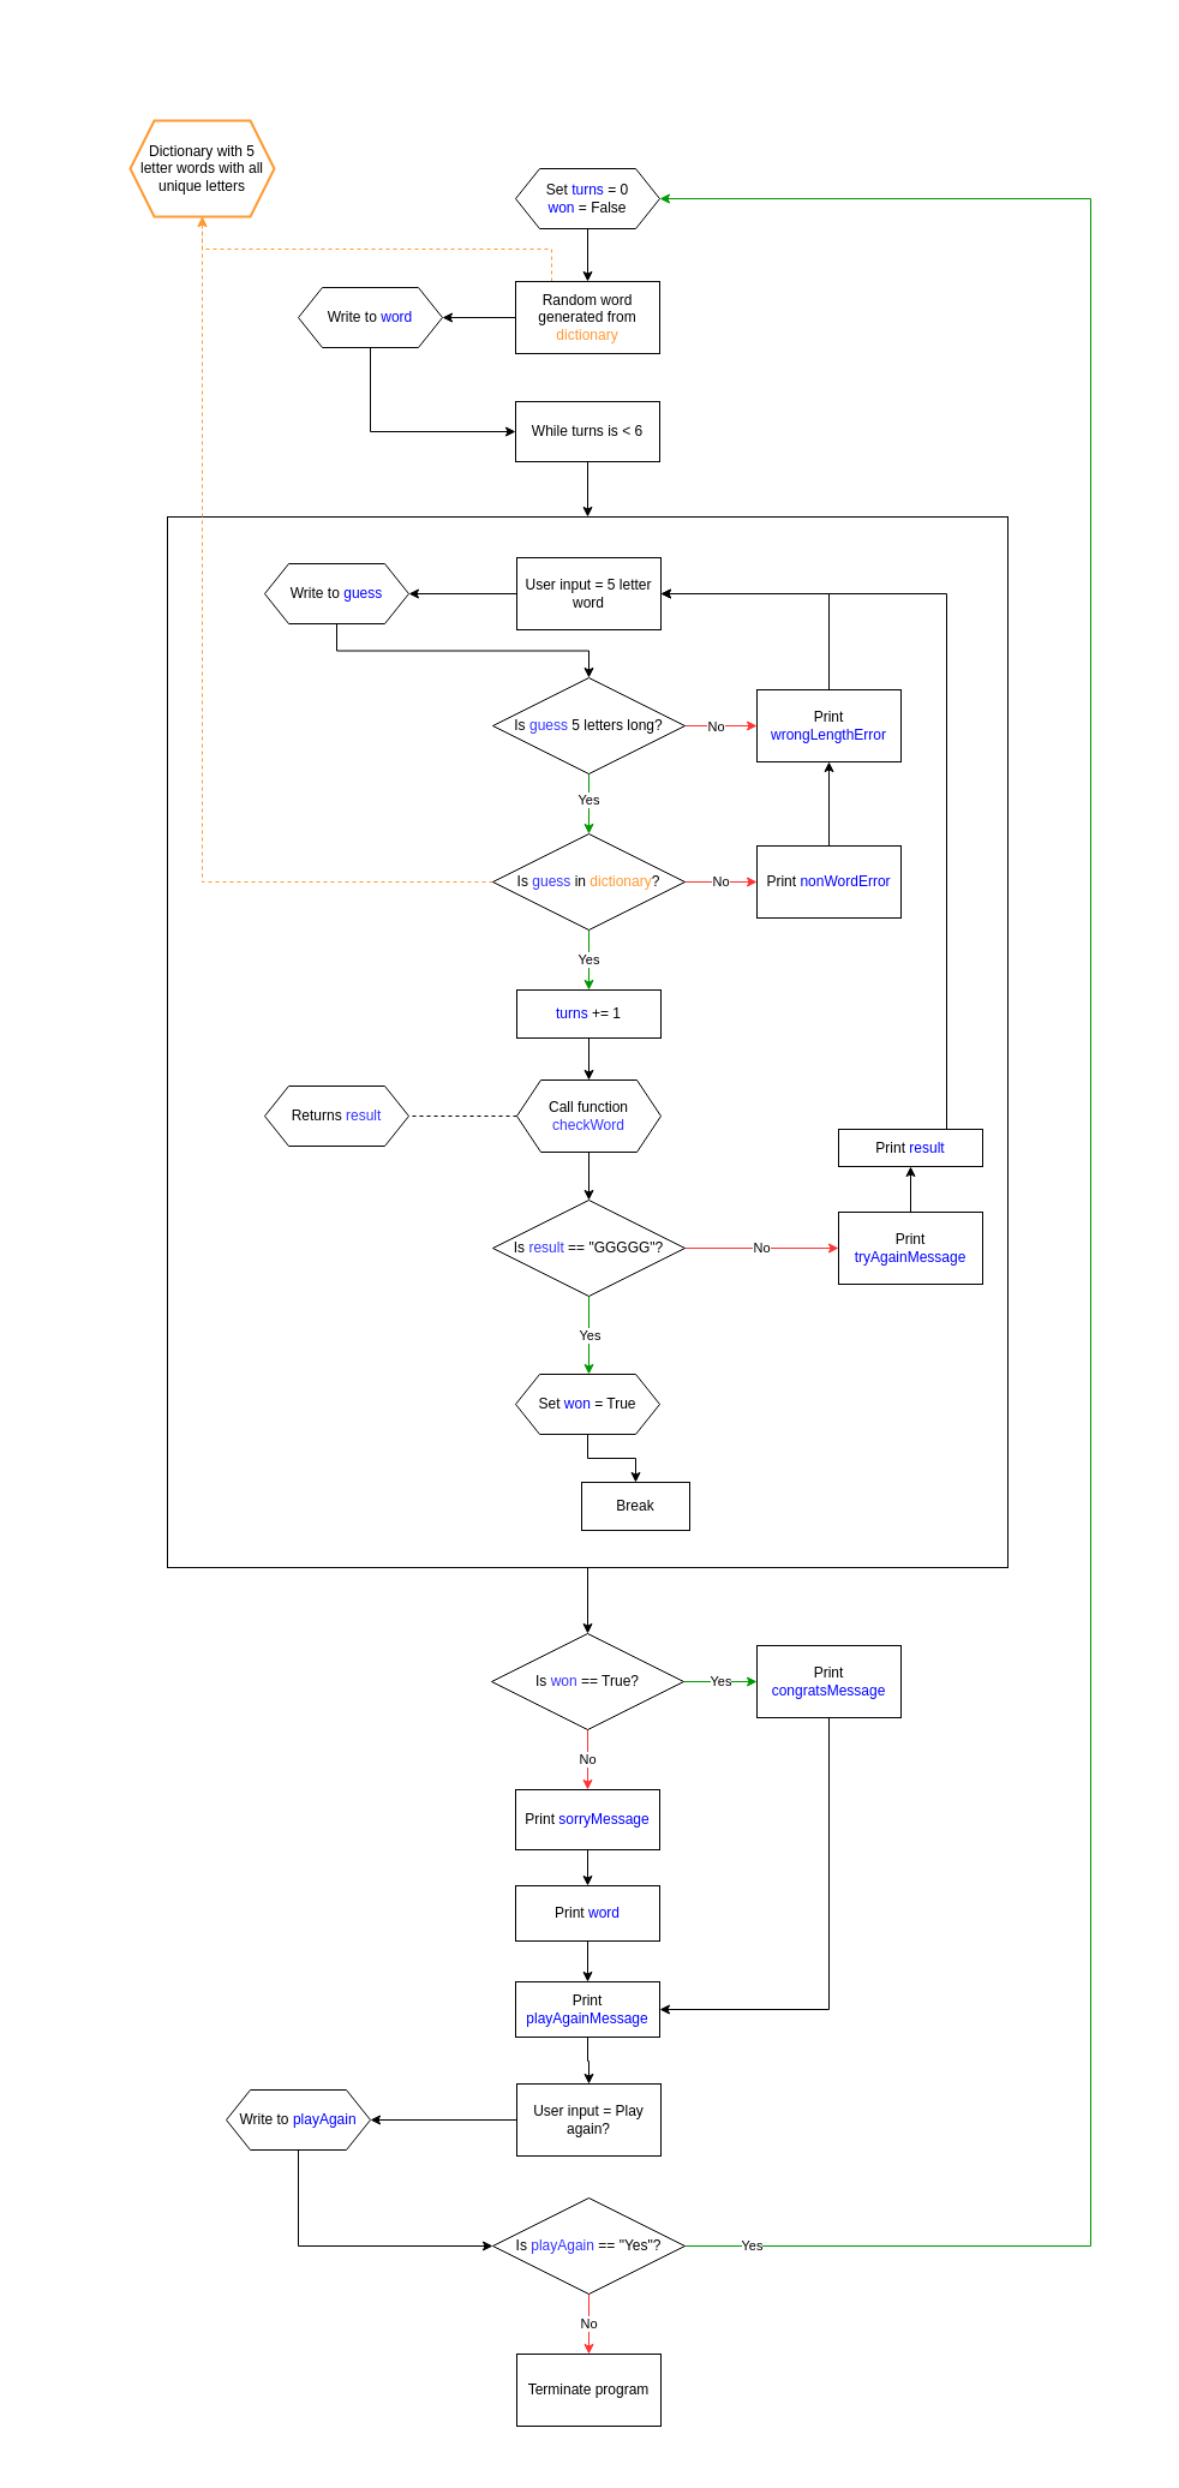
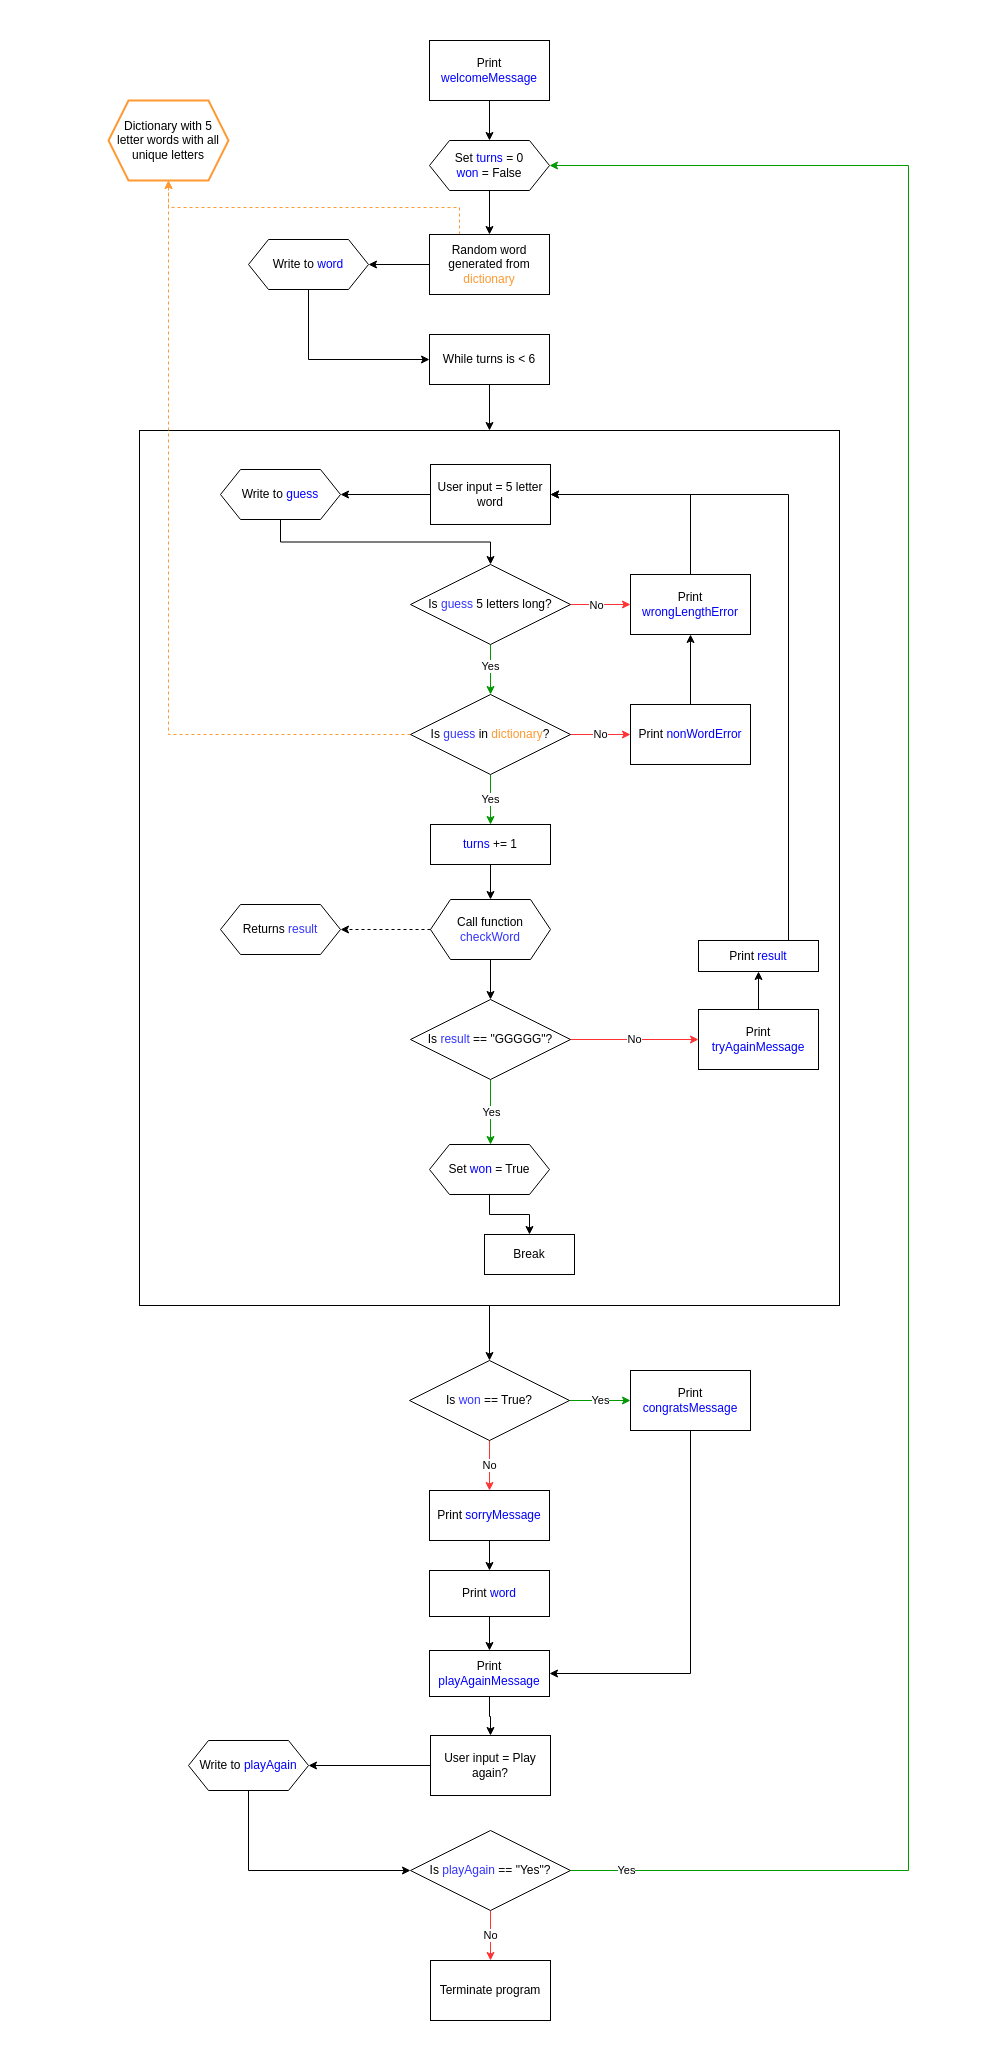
+ <mxCell id="53" value="&lt;font color=&quot;#000000&quot;&gt;Print &lt;/font&gt;&lt;font color=&quot;#0000ff&quot;&gt;welcomeMessage&lt;/font&gt;" style="rounded=0;whiteSpace=wrap;html=1;fontColor=#FF9933;strokeColor=#000000;strokeWidth=1;fillColor=#FFFFFF;" vertex="1" parent="1"><mxGeometry x="429" y="40" width="120" height="60" as="geometry" /></mxCell>
+ <mxCell id="52" value="" style="edgeStyle=orthogonalEdgeStyle;rounded=0;orthogonalLoop=1;jettySize=auto;html=1;fontColor=#000000;strokeColor=#000000;strokeWidth=1;" edge="1" parent="1" source="53" target="34"><mxGeometry relative="1" as="geometry" /></mxCell>
- <mxCell id="26" value="" style="edgeStyle=orthogonalEdgeStyle;rounded=0;orthogonalLoop=1;jettySize=auto;html=1;fontColor=#000000;dashed=1;endArrow=none;" parent="1" source="28" target="29" edge="1"><mxGeometry relative="1" as="geometry" /></mxCell>
+ <mxCell id="26" value="" style="edgeStyle=orthogonalEdgeStyle;rounded=0;orthogonalLoop=1;jettySize=auto;html=1;fontColor=#000000;dashed=1;" parent="1" source="28" target="29" edge="1"><mxGeometry relative="1" as="geometry" /></mxCell>
